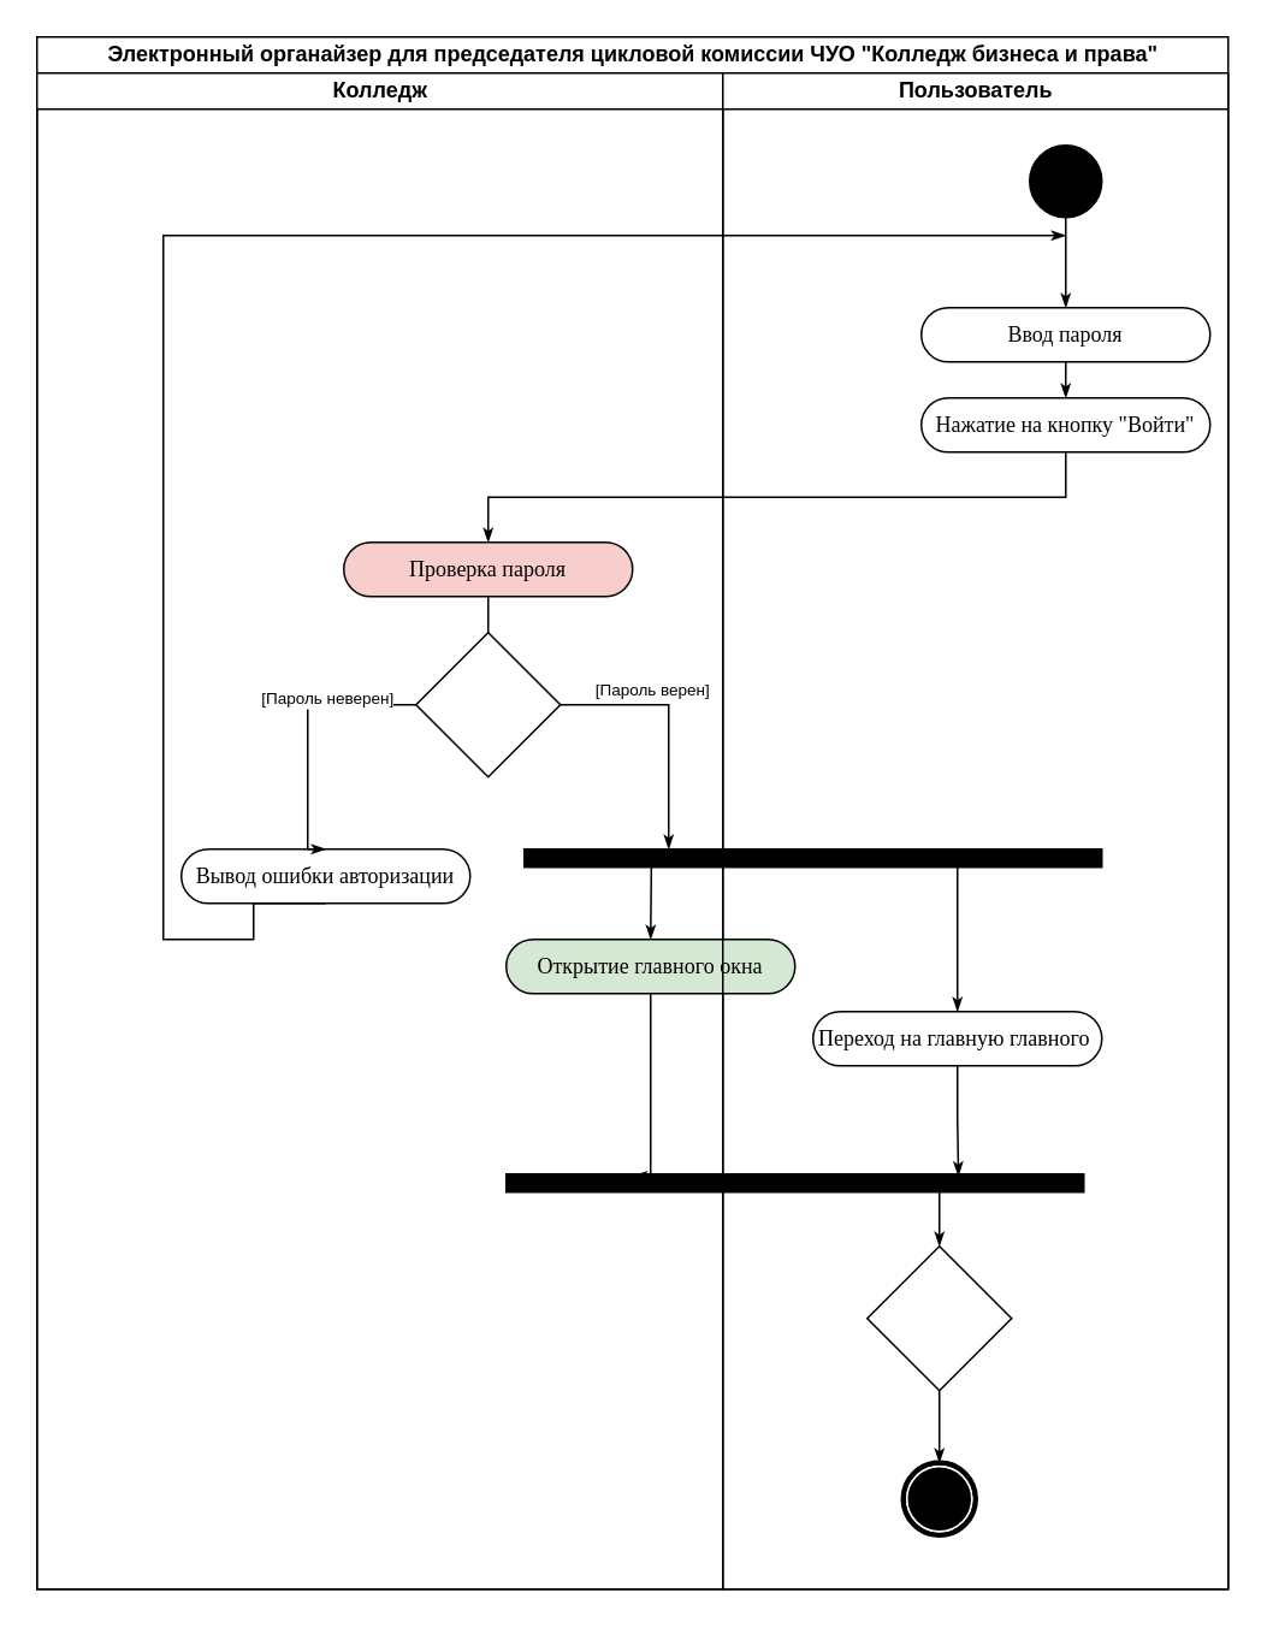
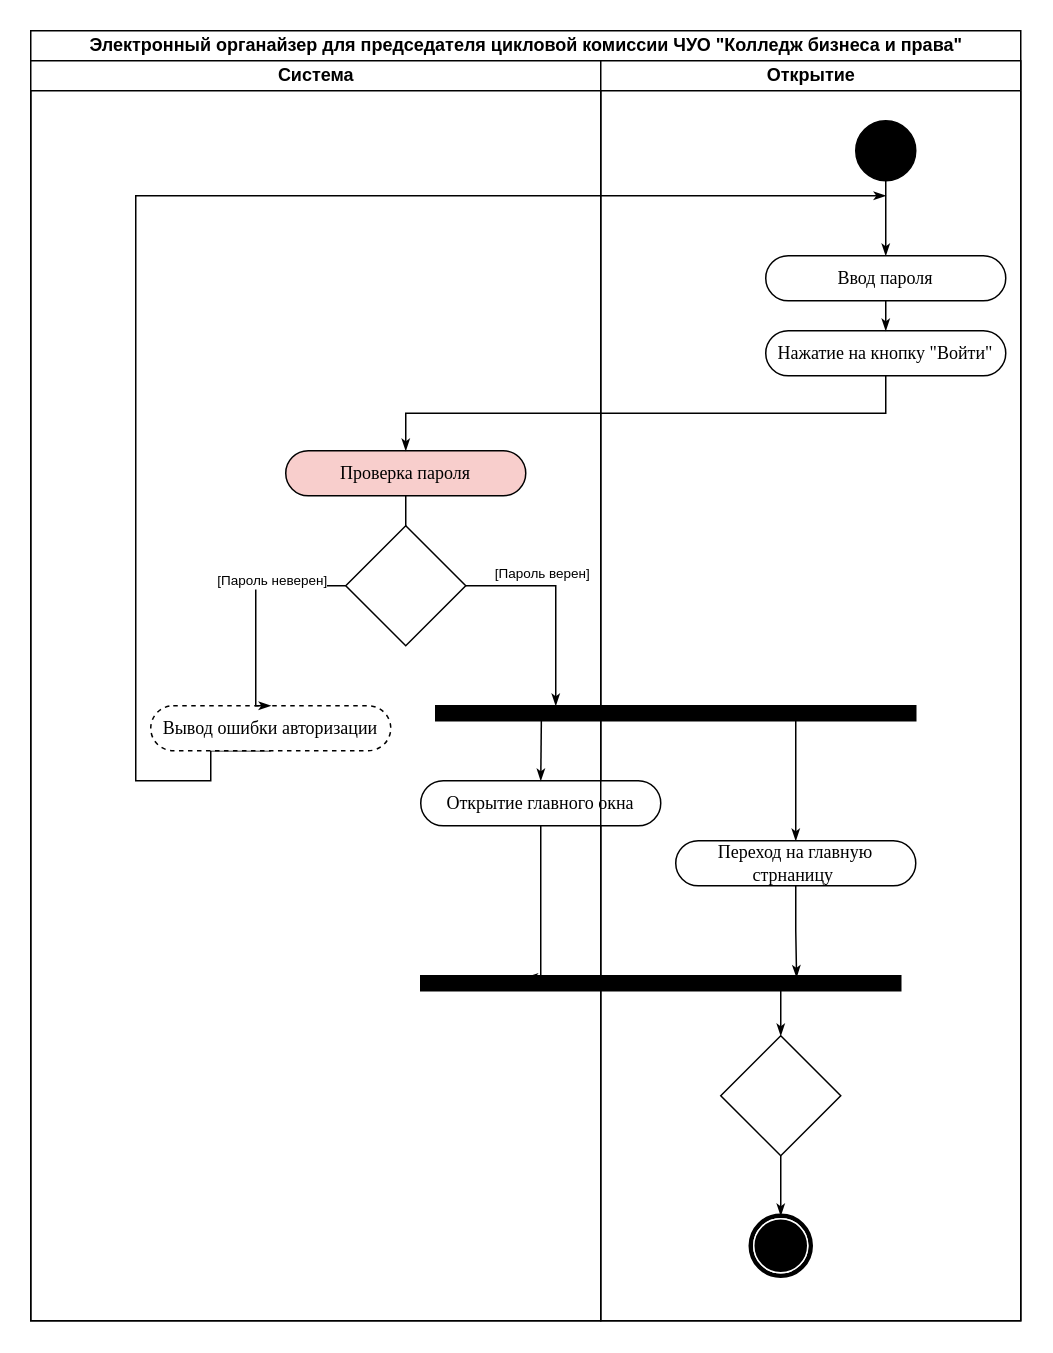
- <mxCell id="4" value="Колледж" style="swimlane;html=1;startSize=20;" parent="2" vertex="1"><mxGeometry y="20" width="380" height="840" as="geometry" /></mxCell>
+ <mxCell id="4" value="Система" style="swimlane;html=1;startSize=20;" parent="2" vertex="1"><mxGeometry y="20" width="380" height="840" as="geometry" /></mxCell>
- <mxCell id="19" value="Пользователь" style="swimlane;html=1;startSize=20;" parent="2" vertex="1"><mxGeometry x="380" y="20" width="280" height="840" as="geometry" /></mxCell>
+ <mxCell id="19" value="Открытие" style="swimlane;html=1;startSize=20;" parent="2" vertex="1"><mxGeometry x="380" y="20" width="280" height="840" as="geometry" /></mxCell>
- <mxCell id="8" value="Вывод ошибки авторизации" style="rounded=1;whiteSpace=wrap;html=1;shadow=0;comic=0;labelBackgroundColor=none;strokeWidth=1;fontFamily=Verdana;fontSize=12;align=center;arcSize=50;" parent="4" vertex="1"><mxGeometry x="80" y="430" width="160" height="30" as="geometry" /></mxCell>
+ <mxCell id="8" value="Вывод ошибки авторизации" style="rounded=1;whiteSpace=wrap;html=1;shadow=0;comic=0;labelBackgroundColor=none;strokeWidth=1;fontFamily=Verdana;fontSize=12;align=center;arcSize=50;dashed=1;" parent="4" vertex="1"><mxGeometry x="80" y="430" width="160" height="30" as="geometry" /></mxCell>
- <mxCell id="7" value="Открытие главного окна" style="rounded=1;whiteSpace=wrap;html=1;shadow=0;comic=0;labelBackgroundColor=none;strokeWidth=1;fontFamily=Verdana;fontSize=12;align=center;arcSize=50;fillColor=#d5e8d4;" parent="4" vertex="1"><mxGeometry x="260" y="480" width="160" height="30" as="geometry" /></mxCell>
+ <mxCell id="7" value="Открытие главного окна" style="rounded=1;whiteSpace=wrap;html=1;shadow=0;comic=0;labelBackgroundColor=none;strokeWidth=1;fontFamily=Verdana;fontSize=12;align=center;arcSize=50;" parent="4" vertex="1"><mxGeometry x="260" y="480" width="160" height="30" as="geometry" /></mxCell>
- <mxCell id="25" value="Переход на главную главного&amp;nbsp;" style="rounded=1;whiteSpace=wrap;html=1;shadow=0;comic=0;labelBackgroundColor=none;strokeWidth=1;fontFamily=Verdana;fontSize=12;align=center;arcSize=50;" parent="19" vertex="1"><mxGeometry x="50" y="520" width="160" height="30" as="geometry" /></mxCell>
+ <mxCell id="25" value="Переход на главную стрнаницу&amp;nbsp;" style="rounded=1;whiteSpace=wrap;html=1;shadow=0;comic=0;labelBackgroundColor=none;strokeWidth=1;fontFamily=Verdana;fontSize=12;align=center;arcSize=50;" parent="19" vertex="1"><mxGeometry x="50" y="520" width="160" height="30" as="geometry" /></mxCell>
